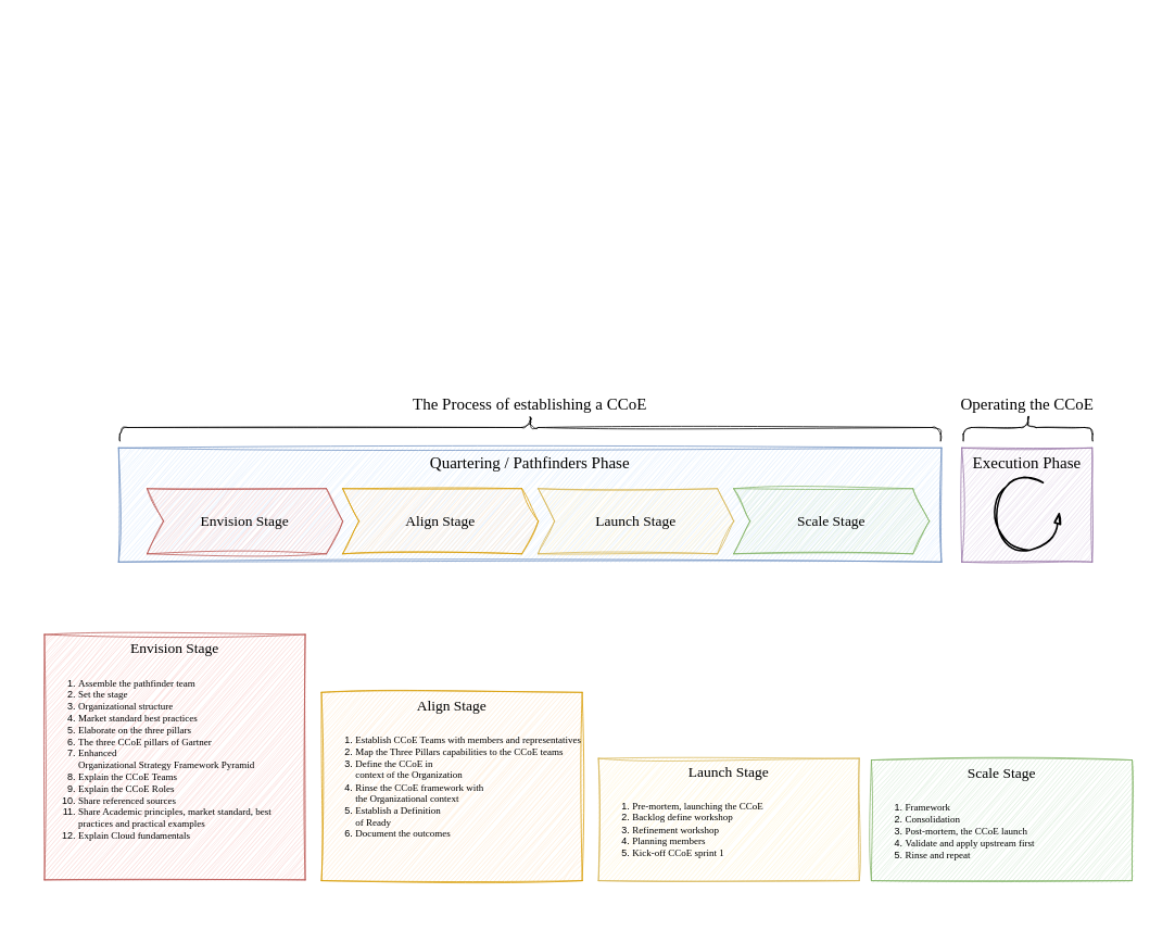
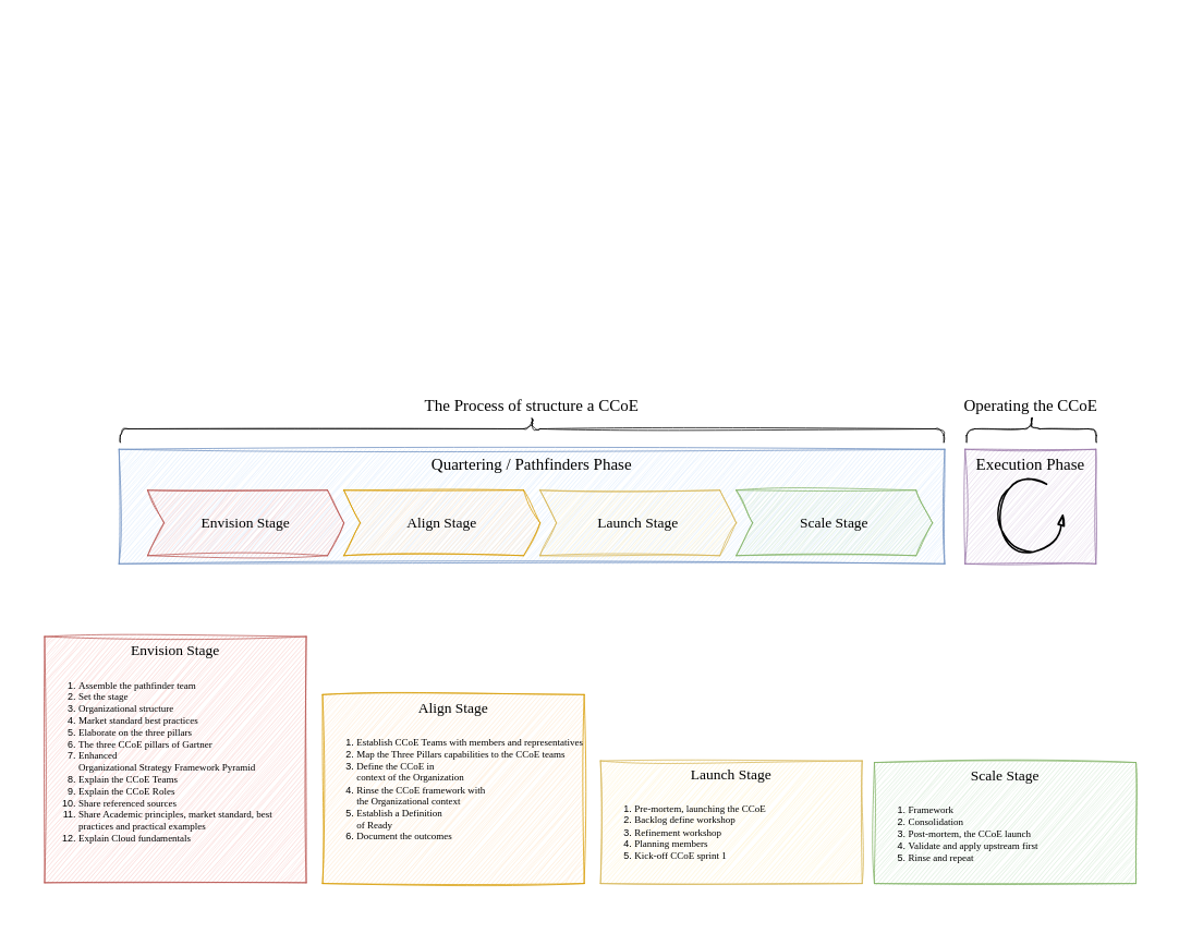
- <mxCell id="18" value="&lt;span style=&quot;font-family: &amp;quot;Architects Daughter&amp;quot;; font-size: 20px;&quot;&gt;The Process of establishing a CCoE&lt;/span&gt;" style="text;html=1;align=center;verticalAlign=middle;whiteSpace=wrap;rounded=0;sketch=1;curveFitting=1;jiggle=2;" vertex="1" parent="1"><mxGeometry x="469.06" y="479" width="362.38" height="30" as="geometry" /></mxCell>
+ <mxCell id="18" value="&lt;span style=&quot;font-family: &amp;quot;Architects Daughter&amp;quot;; font-size: 20px;&quot;&gt;The Process of structure a CCoE&lt;/span&gt;" style="text;html=1;align=center;verticalAlign=middle;whiteSpace=wrap;rounded=0;sketch=1;curveFitting=1;jiggle=2;" vertex="1" parent="1"><mxGeometry x="469.06" y="479" width="362.38" height="30" as="geometry" /></mxCell>
